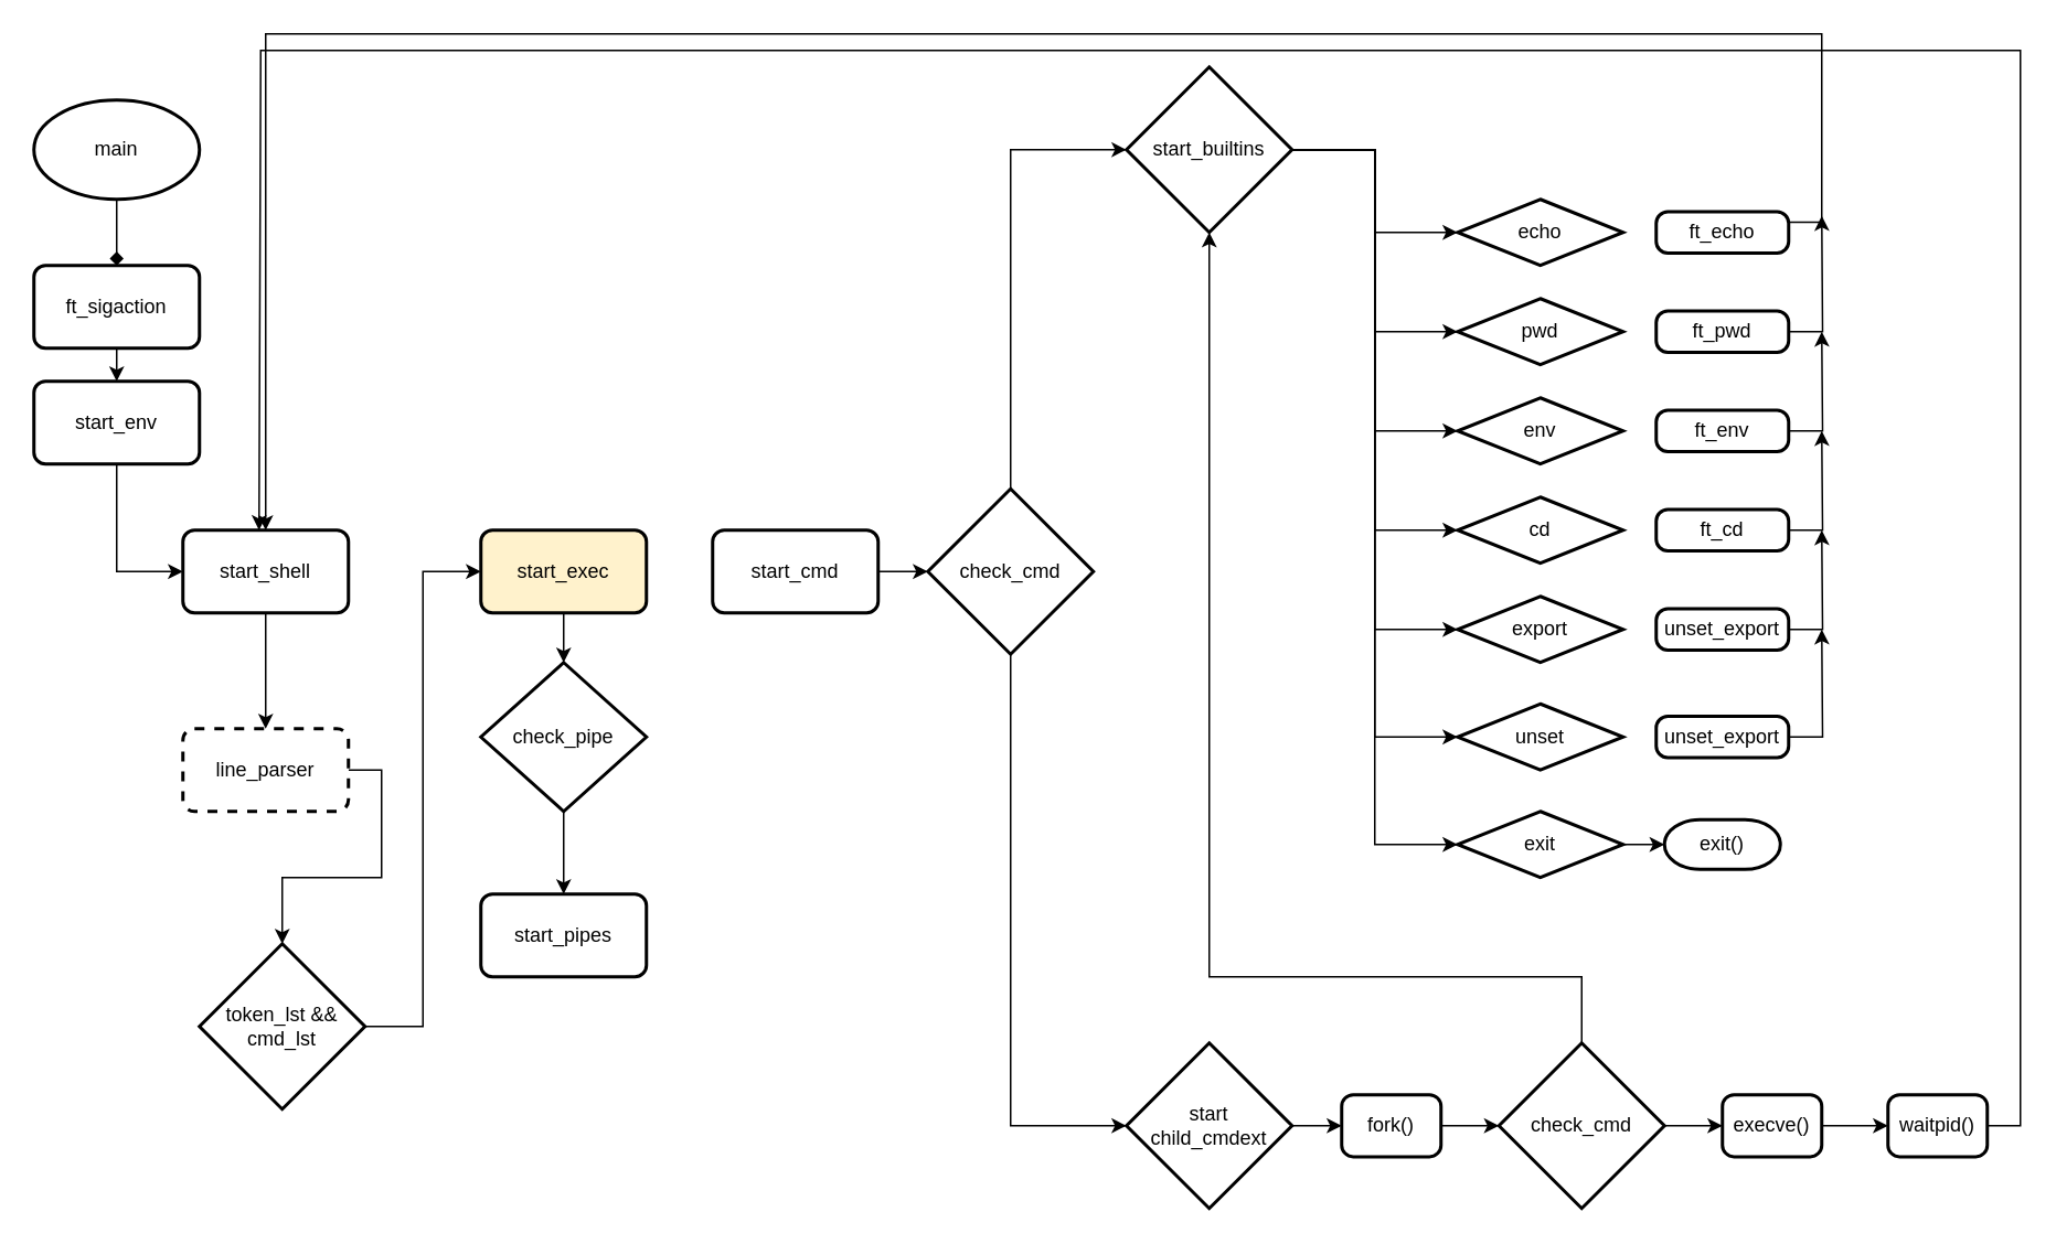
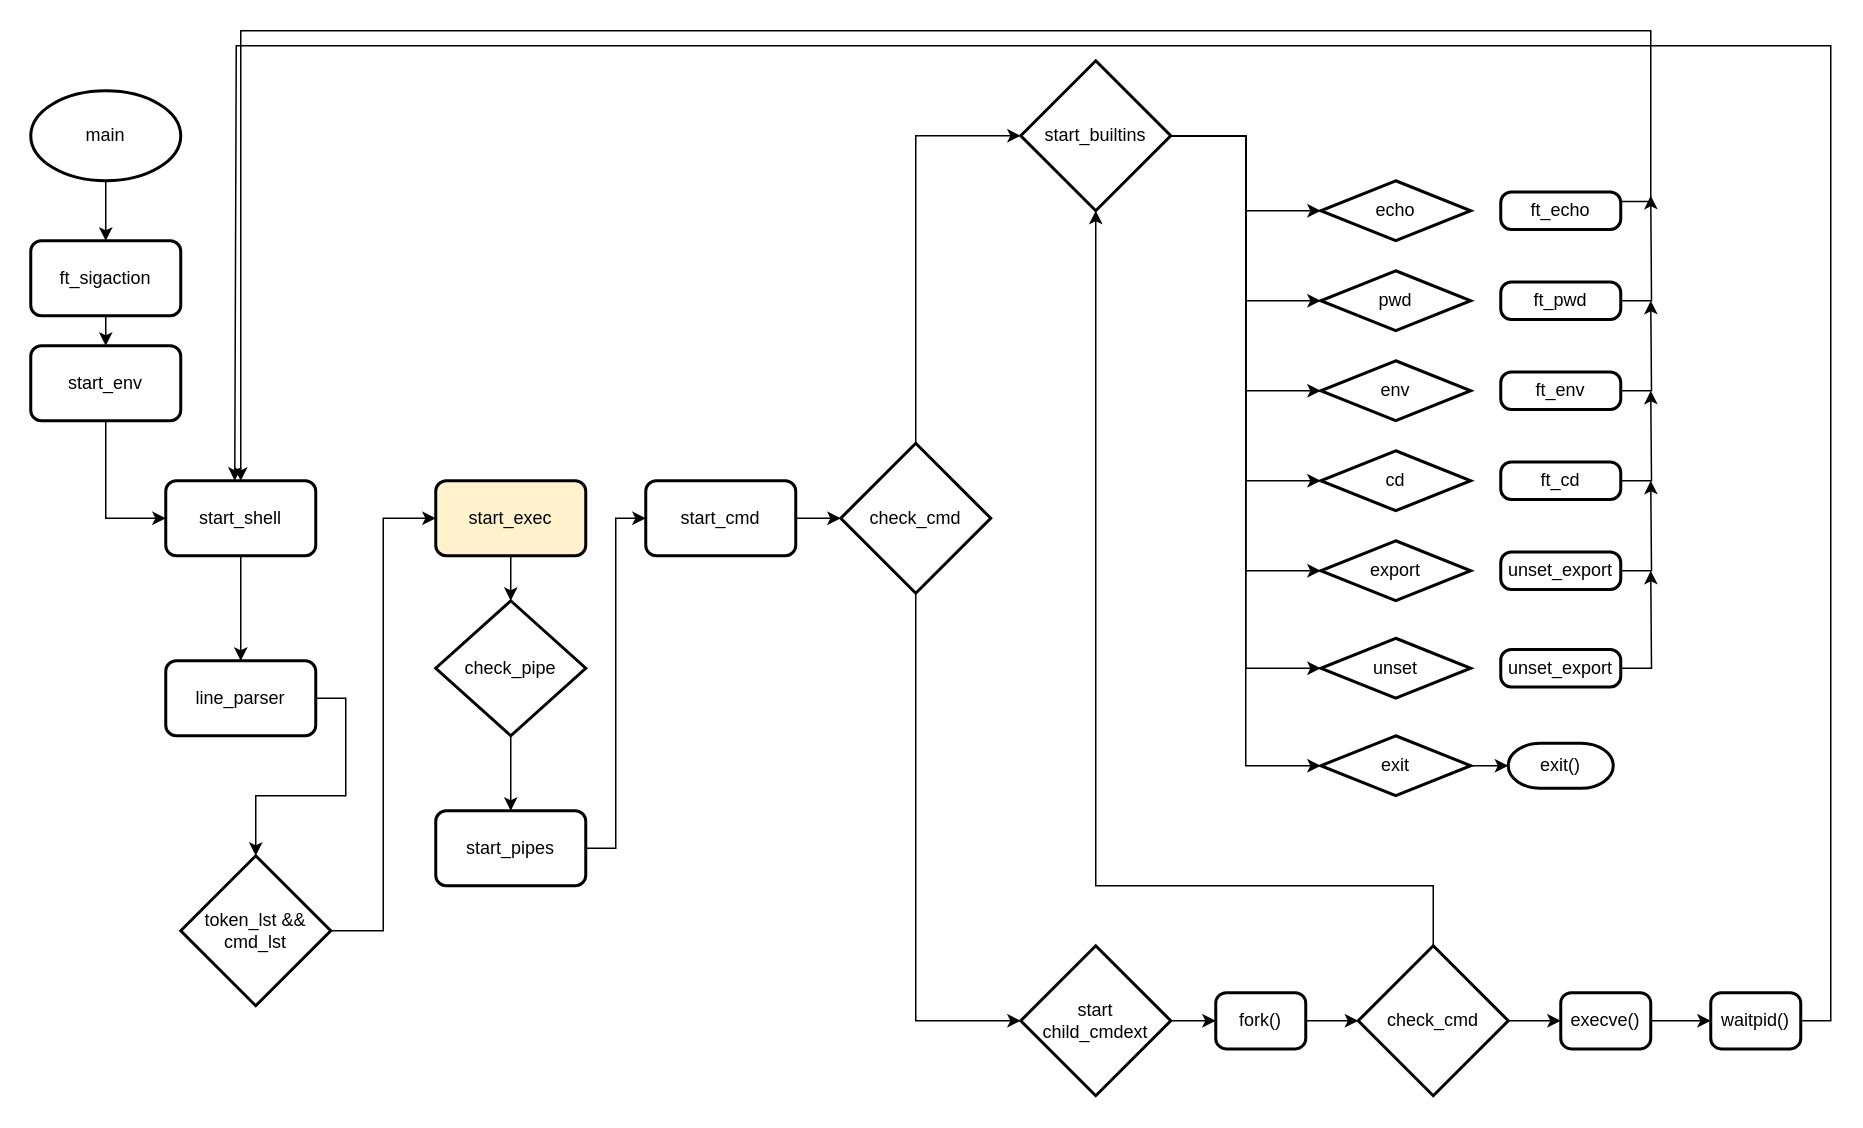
- <mxCell id="2" style="edgeStyle=orthogonalEdgeStyle;rounded=0;orthogonalLoop=1;jettySize=auto;html=1;entryX=0.5;entryY=0;entryDx=0;entryDy=0;endArrow=diamond;" edge="1" parent="1" source="3" target="11"><mxGeometry relative="1" as="geometry" /></mxCell>
+ <mxCell id="2" style="edgeStyle=orthogonalEdgeStyle;rounded=0;orthogonalLoop=1;jettySize=auto;html=1;entryX=0.5;entryY=0;entryDx=0;entryDy=0;" edge="1" parent="1" source="3" target="11"><mxGeometry relative="1" as="geometry" /></mxCell>
+ <mxCell id="21" style="edgeStyle=orthogonalEdgeStyle;rounded=0;orthogonalLoop=1;jettySize=auto;html=1;exitX=1;exitY=0.5;exitDx=0;exitDy=0;entryX=0;entryY=0.5;entryDx=0;entryDy=0;" edge="1" parent="1" source="22" target="24"><mxGeometry relative="1" as="geometry" /></mxCell>
- <mxCell id="5" value="line_parser" style="rounded=1;whiteSpace=wrap;html=1;absoluteArcSize=1;arcSize=14;strokeWidth=2;dashed=1;" vertex="1" parent="1"><mxGeometry x="110" y="440" width="100" height="50" as="geometry" /></mxCell>
+ <mxCell id="5" value="line_parser" style="rounded=1;whiteSpace=wrap;html=1;absoluteArcSize=1;arcSize=14;strokeWidth=2;" vertex="1" parent="1"><mxGeometry x="110" y="440" width="100" height="50" as="geometry" /></mxCell>
